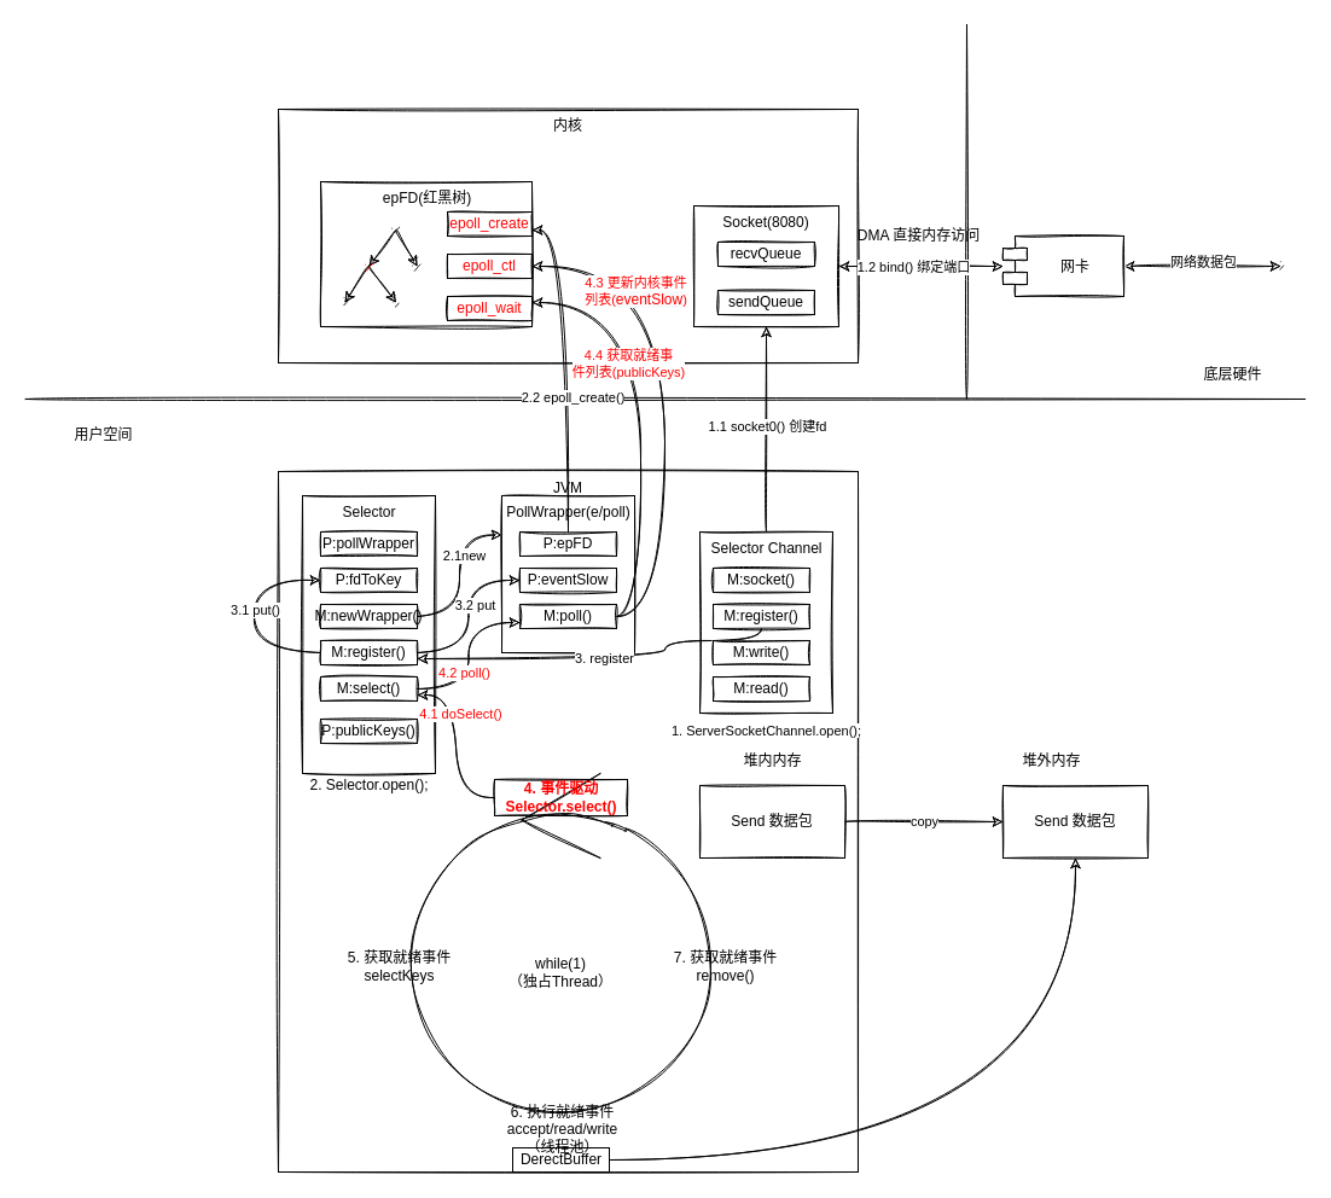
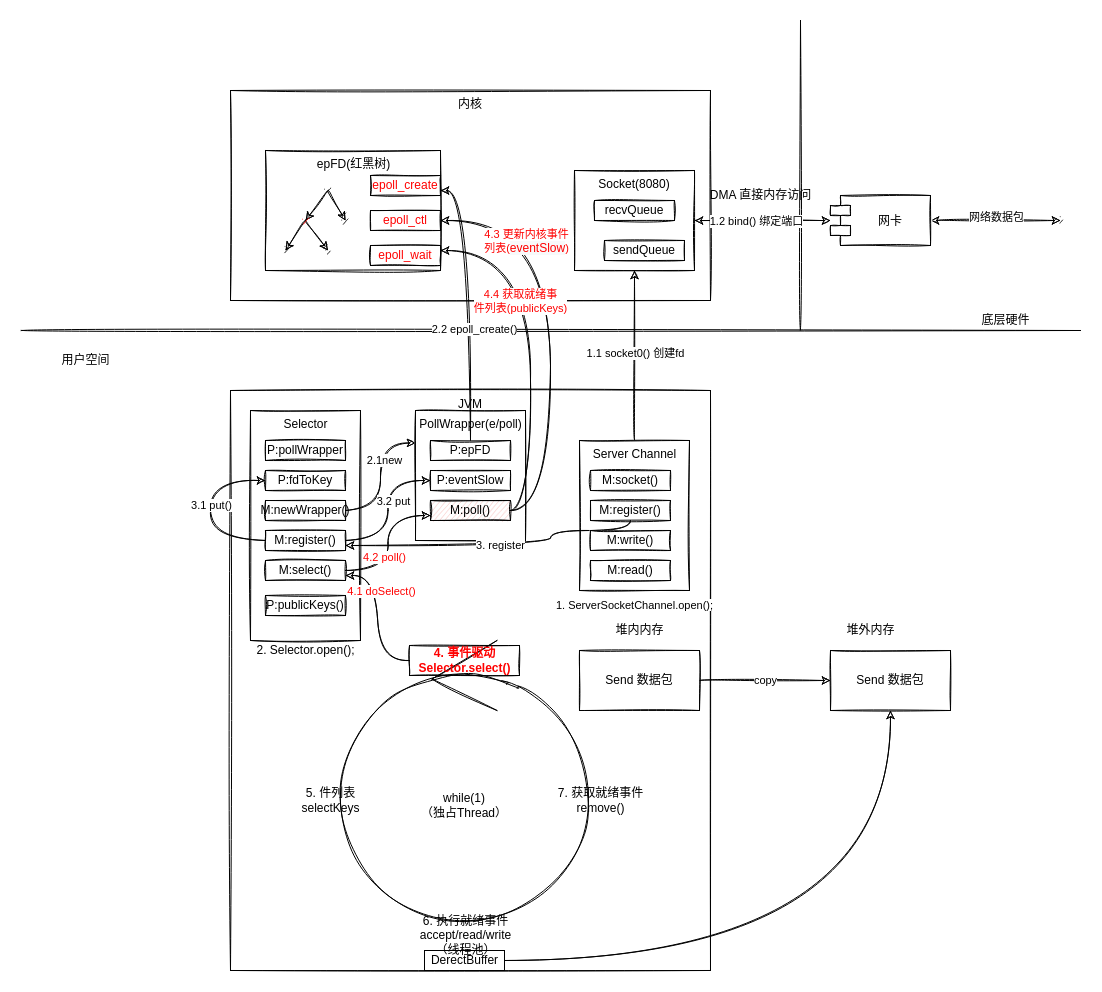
- <mxCell id="10" value="&lt;span&gt;sendQueue&lt;/span&gt;" style="whiteSpace=wrap;html=1;align=center;sketch=1;" vertex="1" parent="1"><mxGeometry x="594" y="240" width="80" height="20" as="geometry" /></mxCell>
+ <mxCell id="10" value="&lt;span&gt;sendQueue&lt;/span&gt;" style="whiteSpace=wrap;html=1;align=center;sketch=1;" vertex="1" parent="1"><mxGeometry x="604" y="240" width="80" height="20" as="geometry" /></mxCell>
- <mxCell id="5" value="底层硬件" style="text;html=1;align=center;verticalAlign=middle;resizable=0;points=[];autosize=1;strokeColor=none;sketch=1;" vertex="1" parent="1"><mxGeometry x="990" y="300" width="60" height="20" as="geometry" /></mxCell>
+ <mxCell id="5" value="底层硬件" style="text;html=1;align=center;verticalAlign=middle;resizable=0;points=[];autosize=1;strokeColor=none;sketch=1;" vertex="1" parent="1"><mxGeometry x="975" y="310" width="60" height="20" as="geometry" /></mxCell>
- <mxCell id="19" value="Selector Channel" style="html=1;align=center;verticalAlign=top;sketch=1;" vertex="1" parent="1"><mxGeometry x="579" y="440" width="110" height="150" as="geometry" /></mxCell>
+ <mxCell id="19" value="Server Channel" style="html=1;align=center;verticalAlign=top;sketch=1;" vertex="1" parent="1"><mxGeometry x="579" y="440" width="110" height="150" as="geometry" /></mxCell>
- <mxCell id="59" value="M:poll()" style="whiteSpace=wrap;html=1;align=center;sketch=1;" vertex="1" parent="1"><mxGeometry x="430" y="500" width="80" height="20" as="geometry" /></mxCell>
+ <mxCell id="59" value="M:poll()" style="whiteSpace=wrap;html=1;align=center;sketch=1;fillColor=#f8cecc;" vertex="1" parent="1"><mxGeometry x="430" y="500" width="80" height="20" as="geometry" /></mxCell>
- <mxCell id="64" value="5. 获取就绪事件&lt;br&gt;selectKeys" style="text;html=1;align=center;verticalAlign=middle;resizable=0;points=[];autosize=1;strokeColor=none;fontStyle=0;sketch=1;" vertex="1" parent="1"><mxGeometry y="785" width="100" height="30" as="geometry" x="280" /></mxCell>
+ <mxCell id="64" value="5. 件列表&lt;br&gt;selectKeys" style="text;html=1;align=center;verticalAlign=middle;resizable=0;points=[];autosize=1;strokeColor=none;fontStyle=0;sketch=1;" vertex="1" parent="1"><mxGeometry y="785" width="100" height="30" as="geometry" x="280" /></mxCell>
